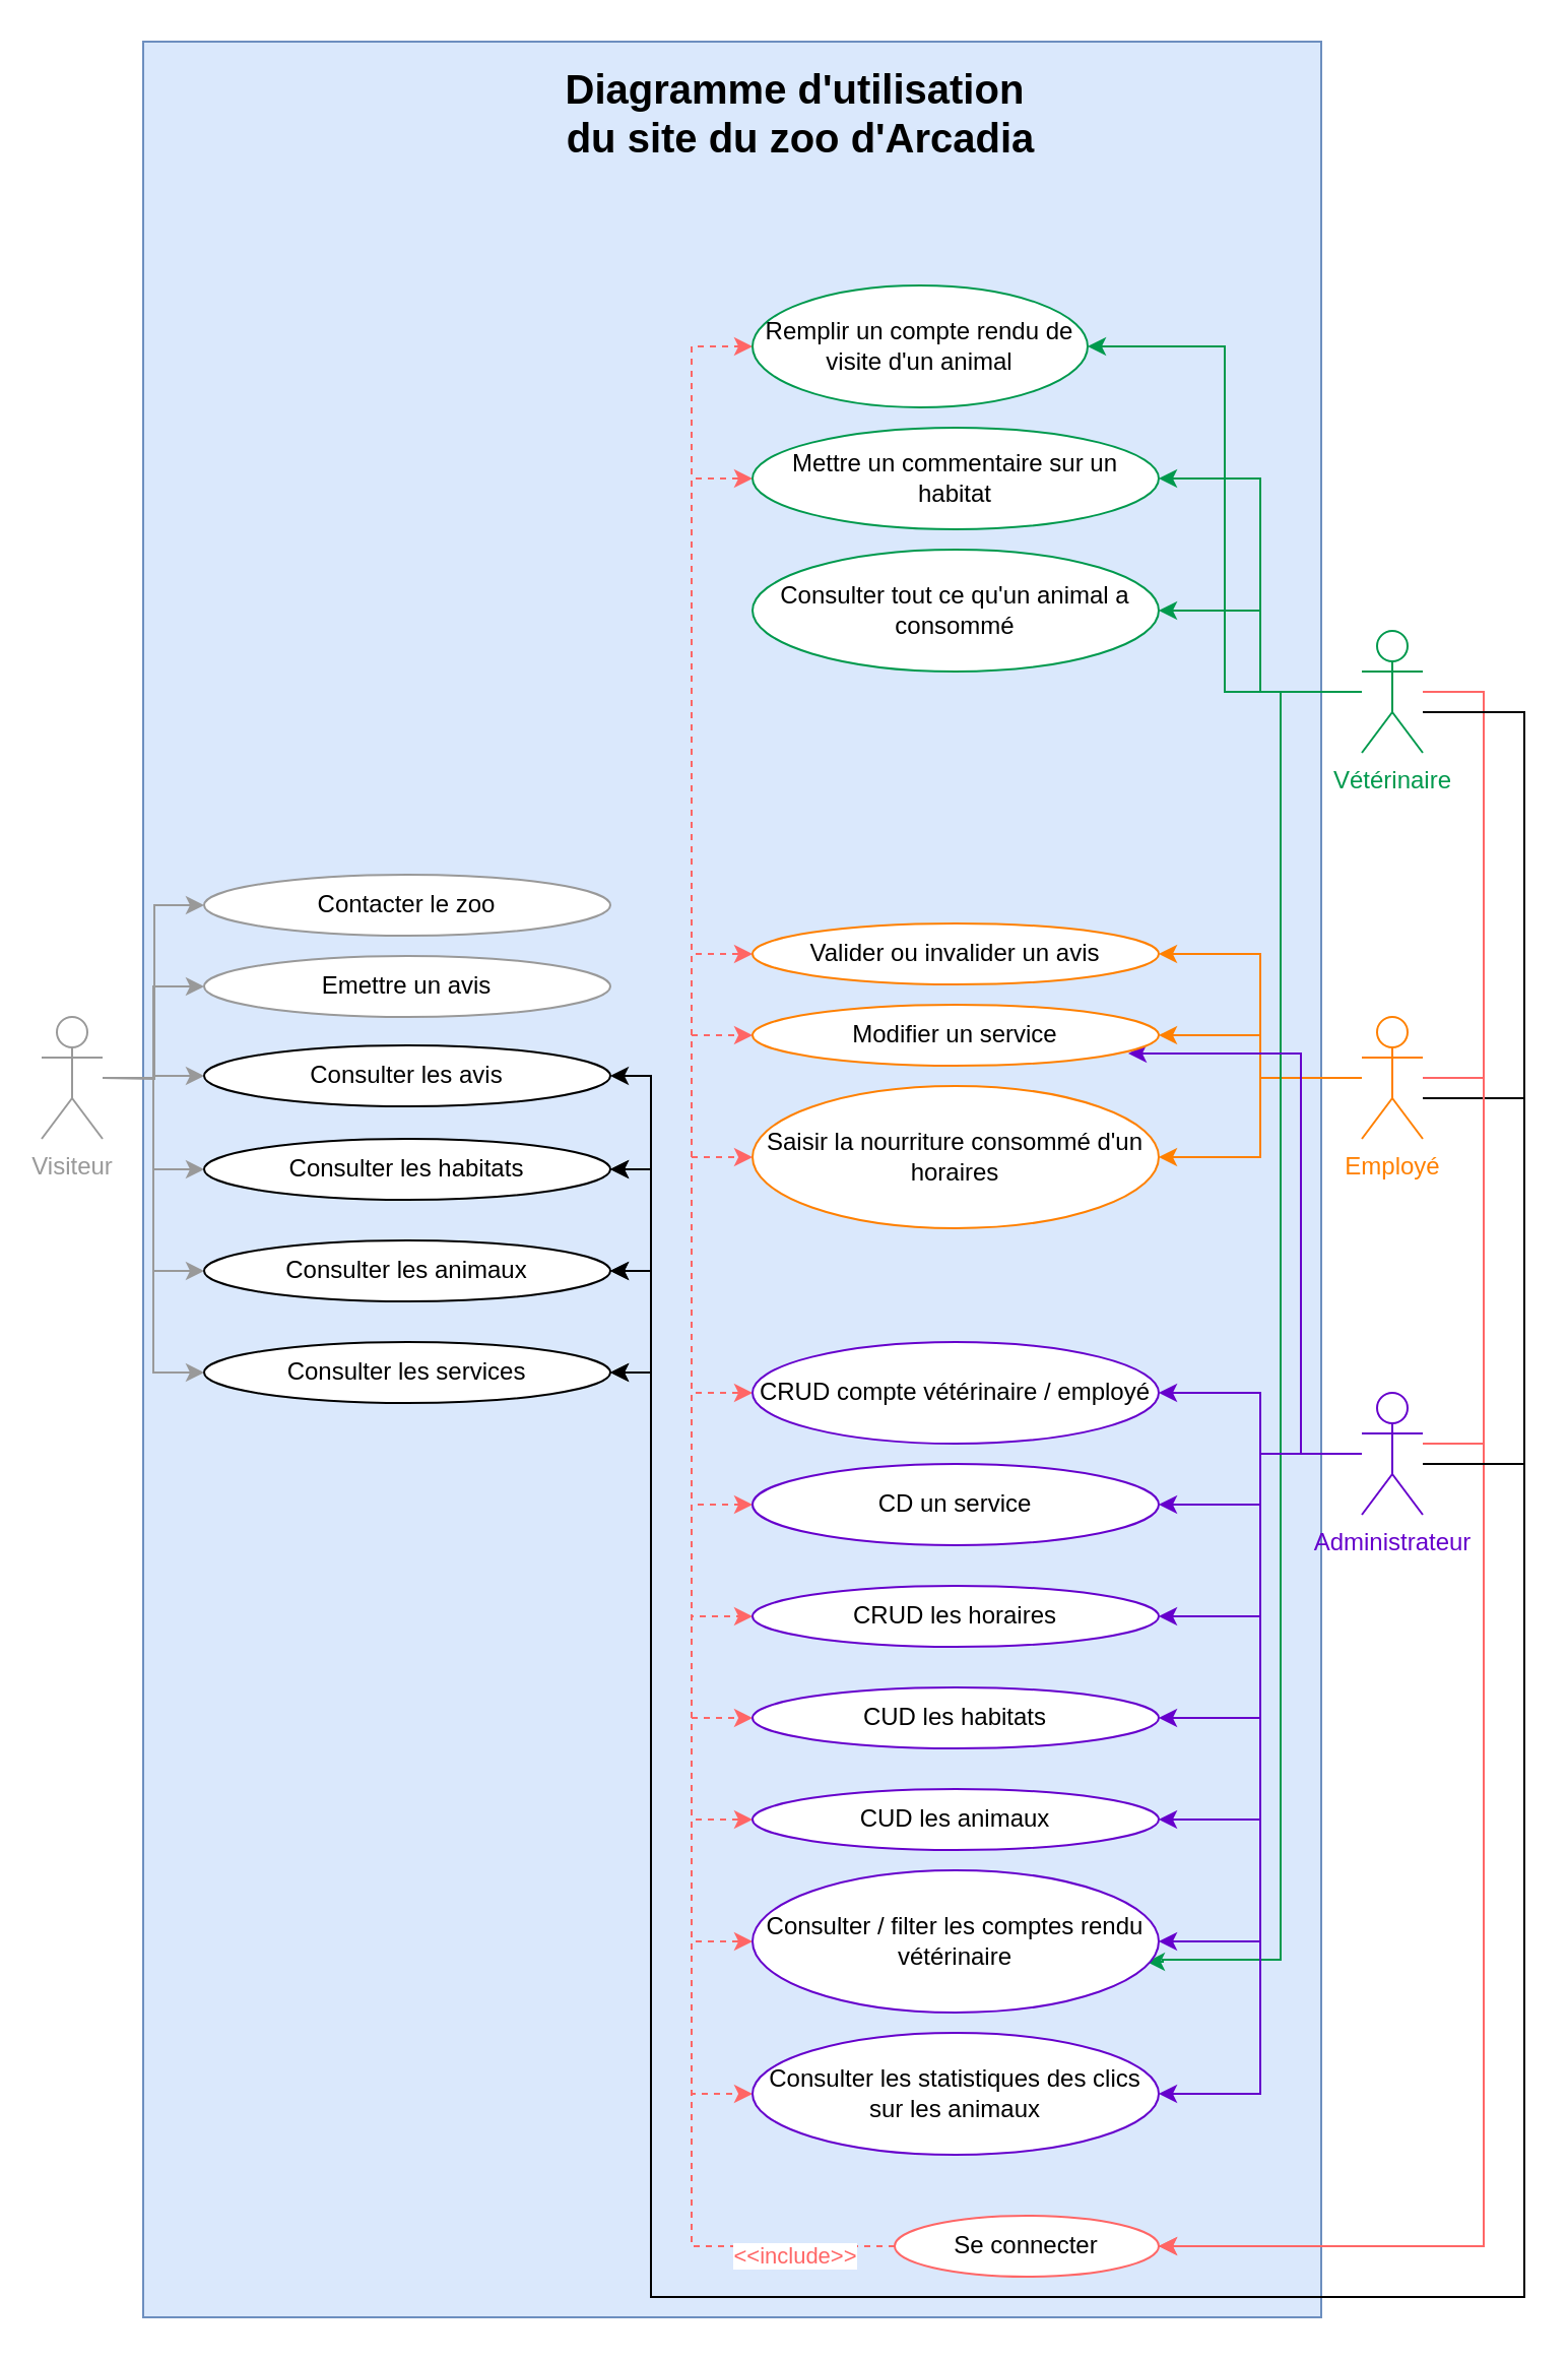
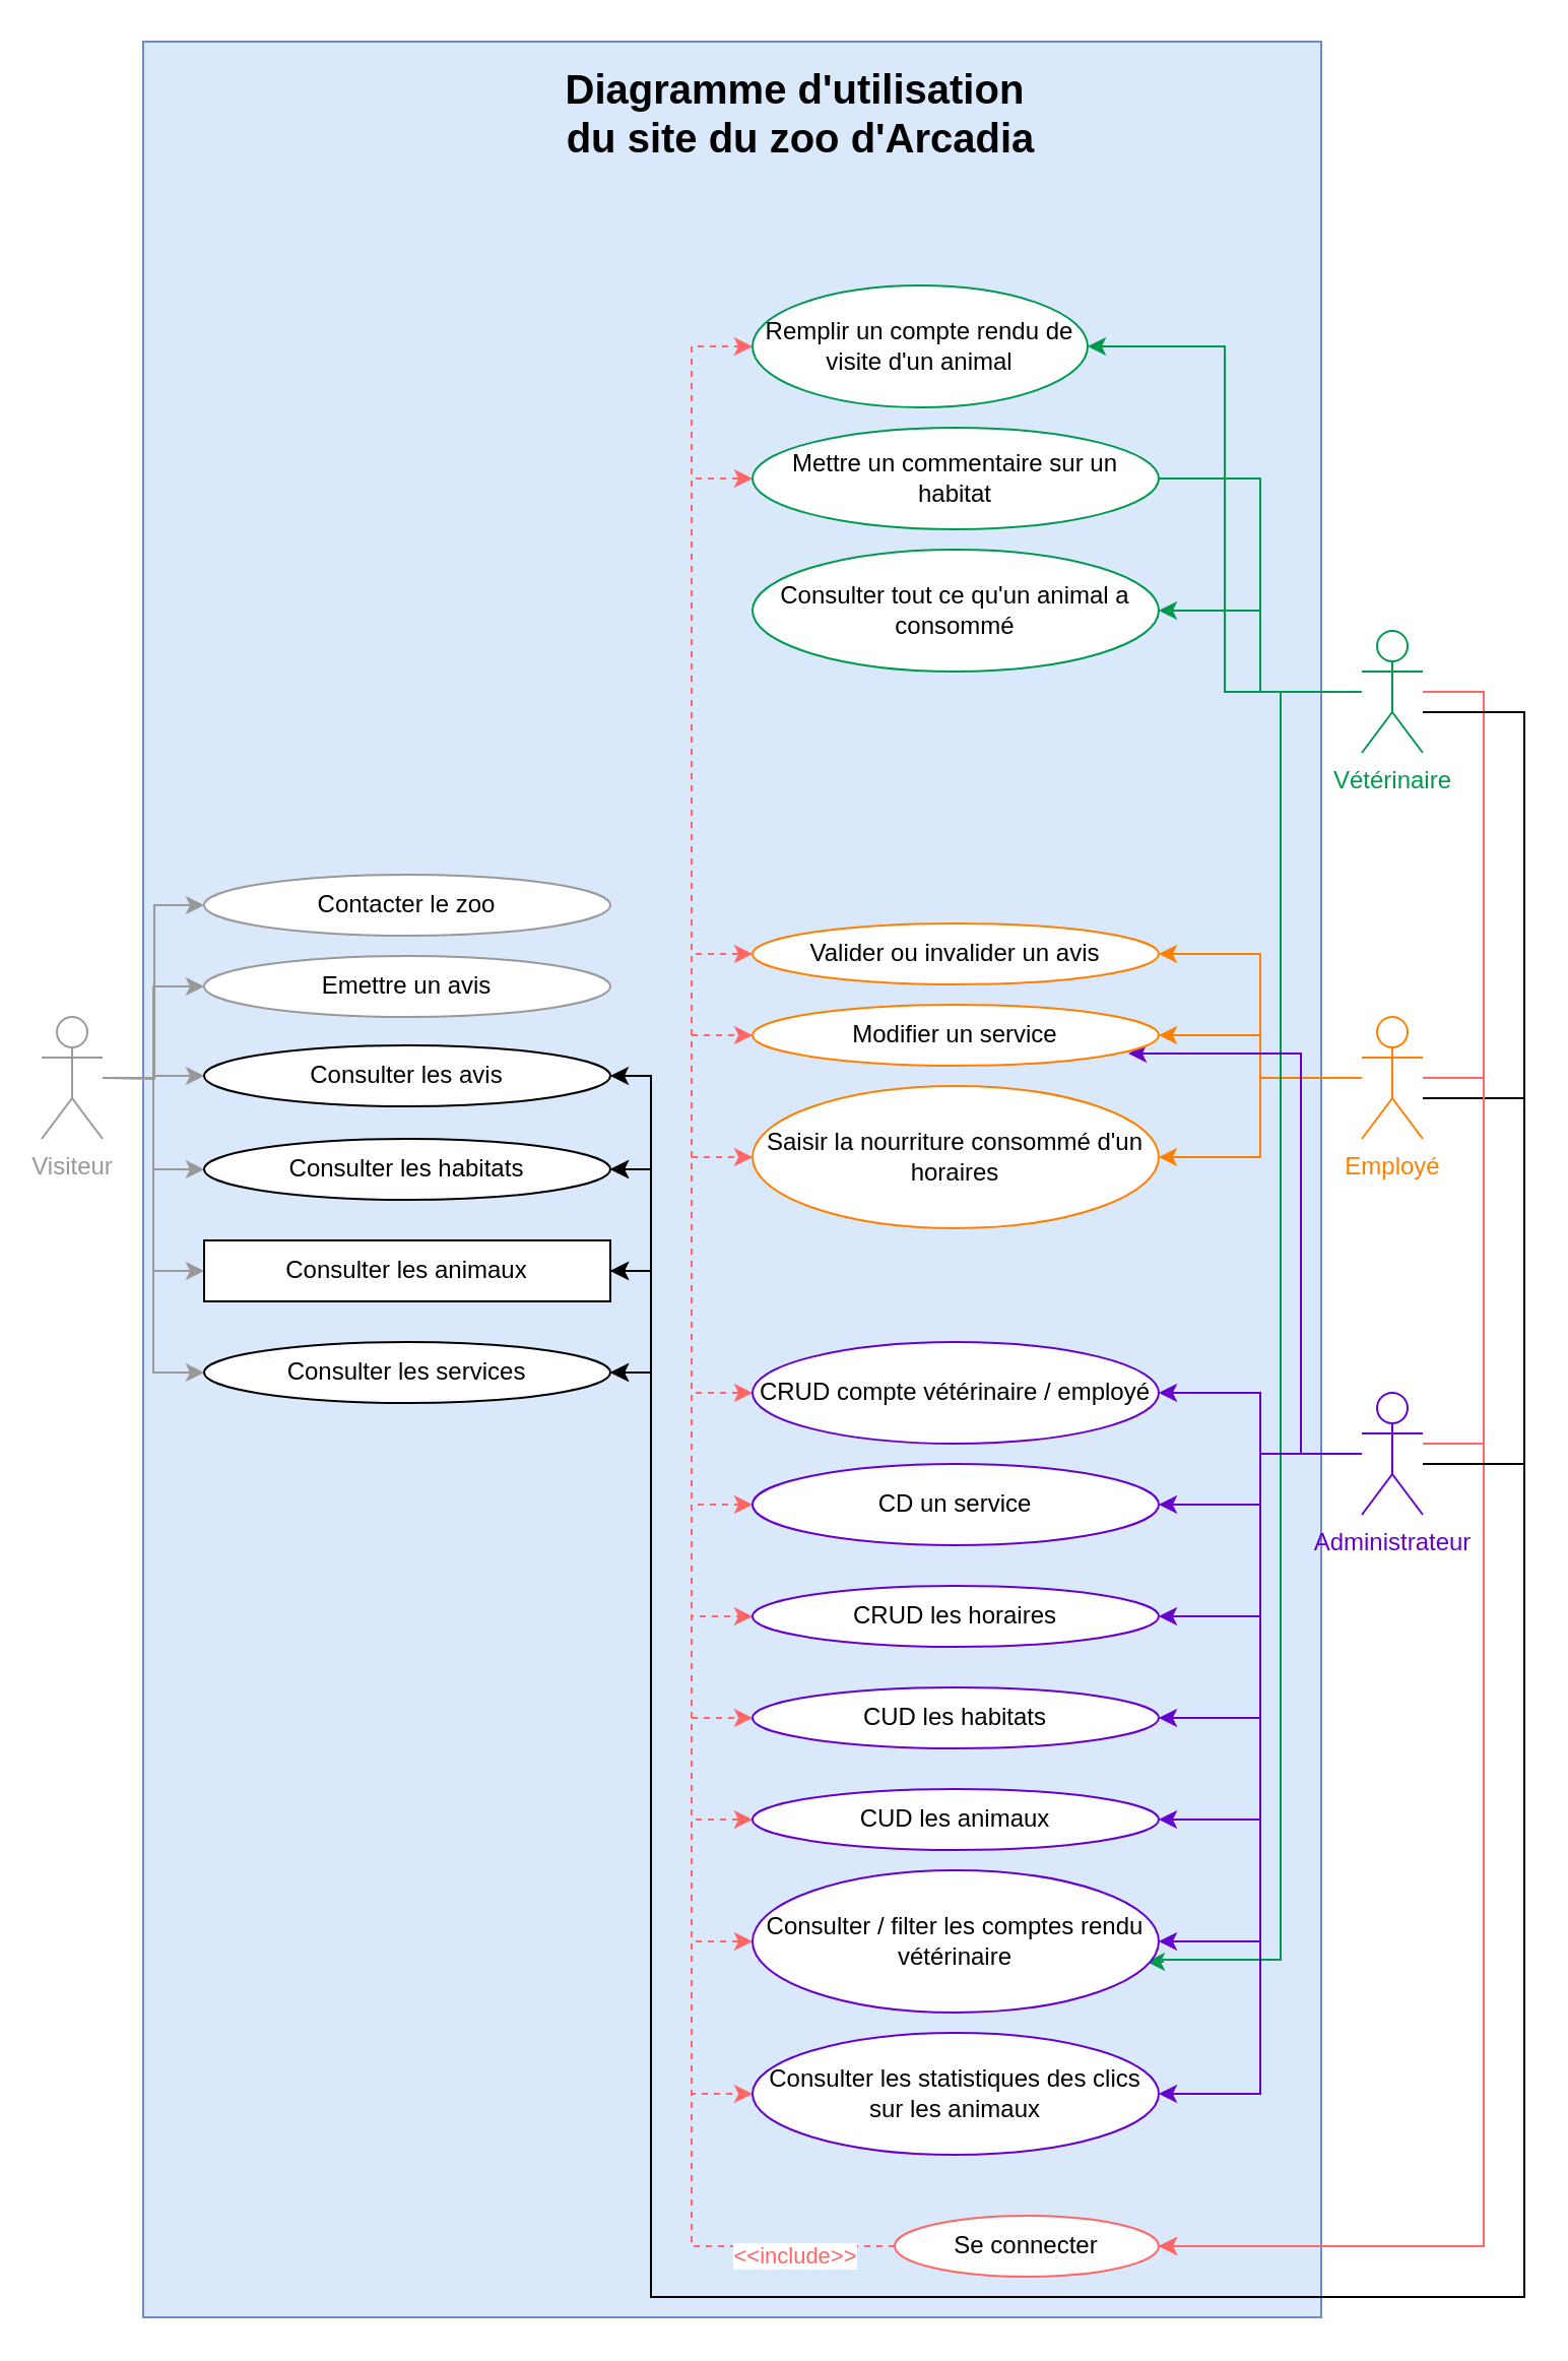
- <mxCell id="26" style="edgeStyle=orthogonalEdgeStyle;rounded=0;orthogonalLoop=1;jettySize=auto;html=1;entryX=1;entryY=0.5;entryDx=0;entryDy=0;strokeColor=#00994D;" edge="1" parent="1" source="32" target="62"><mxGeometry relative="1" as="geometry" /></mxCell>
+ <mxCell id="26" style="edgeStyle=orthogonalEdgeStyle;rounded=0;orthogonalLoop=1;jettySize=auto;html=1;entryX=1;entryY=0.5;entryDx=0;entryDy=0;strokeColor=#00994D;endArrow=none;" edge="1" parent="1" source="32" target="62"><mxGeometry relative="1" as="geometry" /></mxCell>
- <mxCell id="13" value="Consulter les animaux" style="ellipse;whiteSpace=wrap;html=1;" parent="1" vertex="1"><mxGeometry x="100" y="610" width="200" height="30" as="geometry" /></mxCell>
+ <mxCell id="13" value="Consulter les animaux" style="whiteSpace=wrap;html=1;rounded=0;" parent="1" vertex="1"><mxGeometry x="100" y="610" width="200" height="30" as="geometry" /></mxCell>
